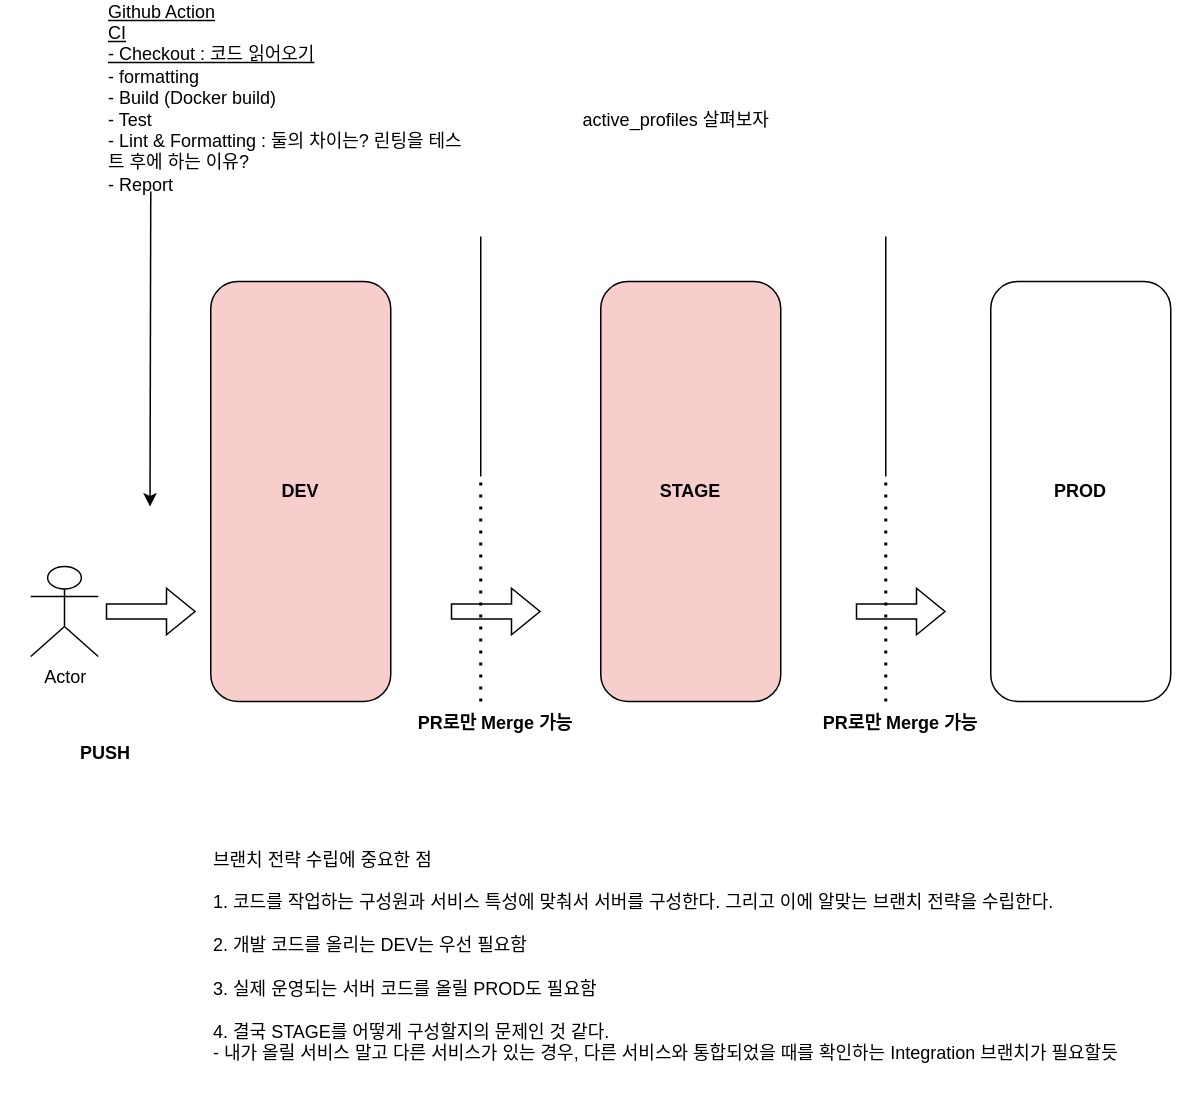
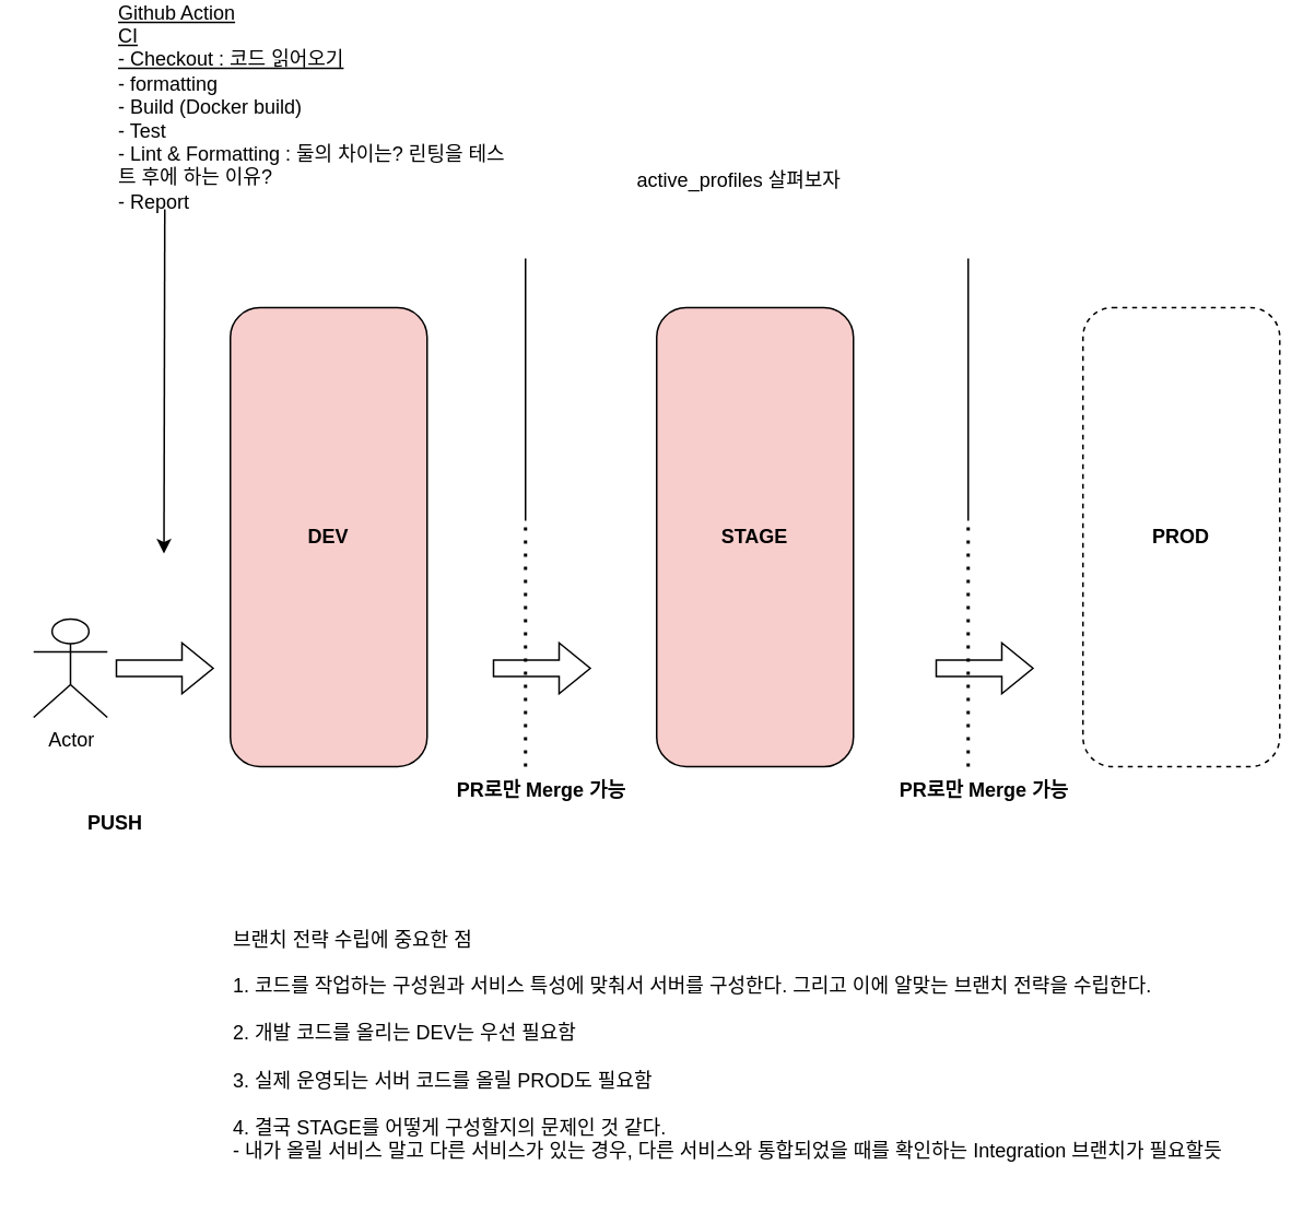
- <mxCell id="21" value="active_profiles 살펴보자" style="text;html=1;align=center;verticalAlign=middle;resizable=0;points=[];autosize=1;strokeColor=none;fillColor=none;" vertex="1" parent="1"><mxGeometry x="375" y="28" width="150" height="30" as="geometry" /></mxCell>
+ <mxCell id="21" value="active_profiles 살펴보자" style="text;html=1;align=center;verticalAlign=middle;resizable=0;points=[];autosize=1;strokeColor=none;fillColor=none;" vertex="1" parent="1"><mxGeometry x="375" y="58" width="150" height="30" as="geometry" /></mxCell>
- <mxCell id="4" value="&lt;b&gt;PROD&lt;/b&gt;" style="rounded=1;whiteSpace=wrap;html=1;" vertex="1" parent="1"><mxGeometry x="660" y="150" width="120" height="280" as="geometry" /></mxCell>
+ <mxCell id="4" value="&lt;b&gt;PROD&lt;/b&gt;" style="rounded=1;whiteSpace=wrap;html=1;dashed=1;" vertex="1" parent="1"><mxGeometry x="660" y="150" width="120" height="280" as="geometry" /></mxCell>
